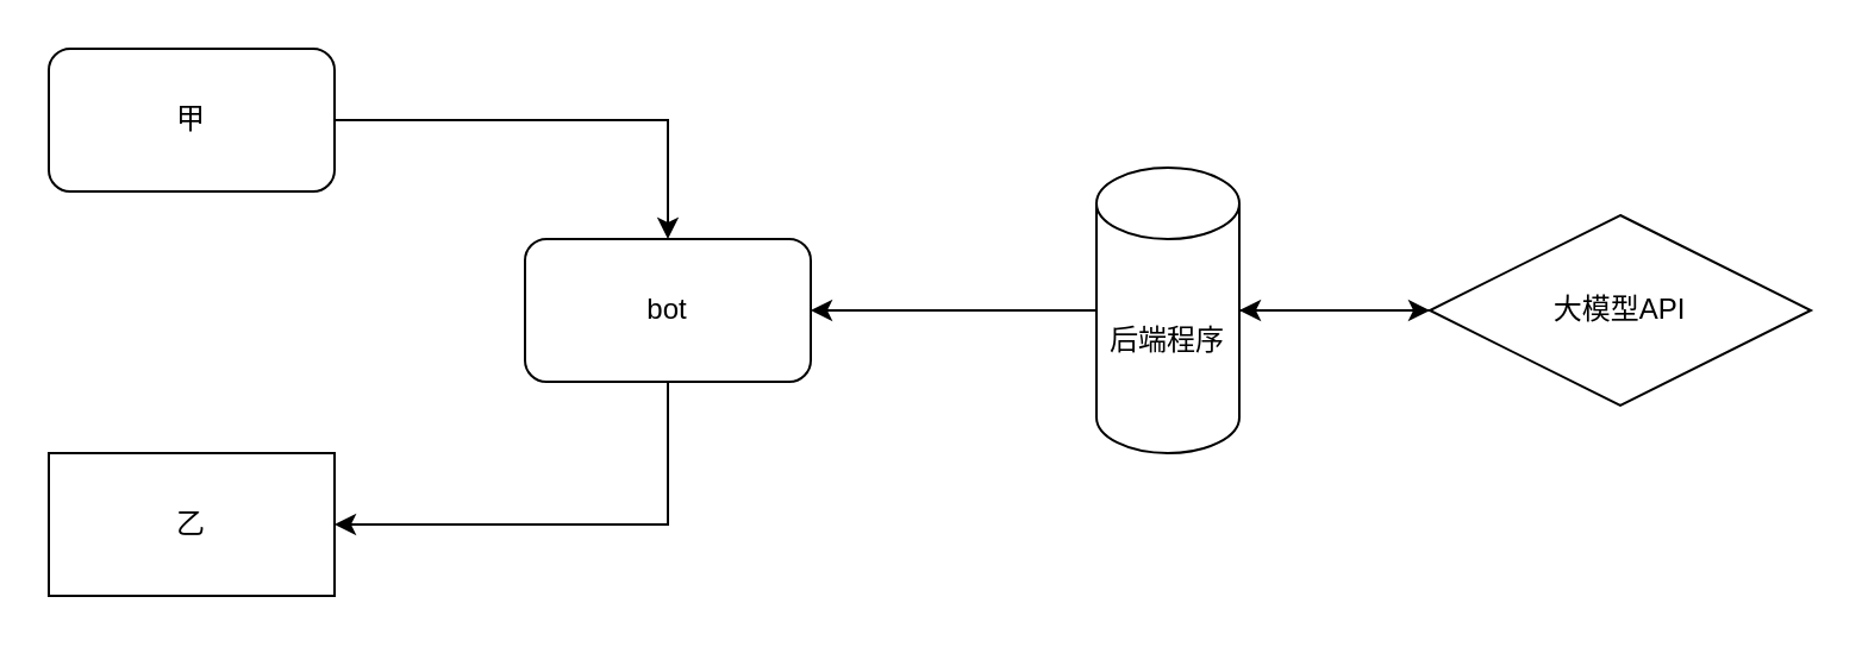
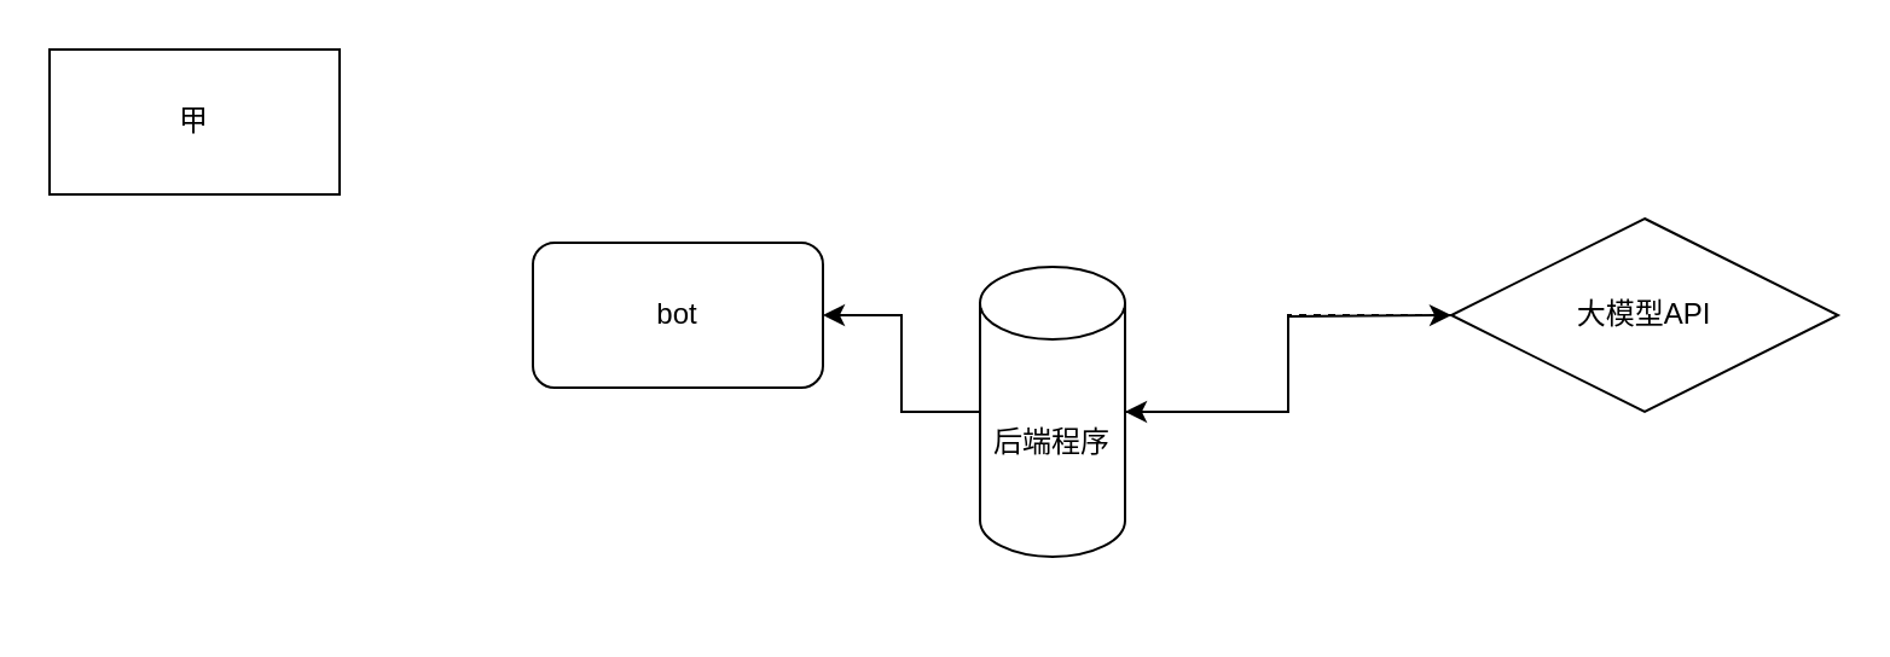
- <mxCell id="3" value="甲" style="whiteSpace=wrap;html=1;rounded=1;" vertex="1" parent="1"><mxGeometry x="20" y="20" width="120" height="60" as="geometry" /></mxCell>
+ <mxCell id="3" value="甲" style="rounded=0;whiteSpace=wrap;html=1;" vertex="1" parent="1"><mxGeometry x="20" y="20" width="120" height="60" as="geometry" /></mxCell>
- <mxCell id="2" style="edgeStyle=orthogonalEdgeStyle;rounded=0;orthogonalLoop=1;jettySize=auto;html=1;entryX=0.5;entryY=0;entryDx=0;entryDy=0;" edge="1" parent="1" source="3" target="11"><mxGeometry relative="1" as="geometry" /></mxCell>
- <mxCell id="7" value="后端程序" style="shape=cylinder3;whiteSpace=wrap;html=1;boundedLbl=1;backgroundOutline=1;size=15;" vertex="1" parent="1"><mxGeometry x="460" y="70" width="60" height="120" as="geometry" /></mxCell>
+ <mxCell id="7" value="后端程序" style="shape=cylinder3;whiteSpace=wrap;html=1;boundedLbl=1;backgroundOutline=1;size=15;" vertex="1" parent="1"><mxGeometry x="405" y="110" width="60" height="120" as="geometry" /></mxCell>
- <mxCell id="4" value="乙" style="rounded=0;whiteSpace=wrap;html=1;" vertex="1" parent="1"><mxGeometry x="20" y="190" width="120" height="60" as="geometry" /></mxCell>
- <mxCell id="10" style="edgeStyle=orthogonalEdgeStyle;rounded=0;orthogonalLoop=1;jettySize=auto;html=1;entryX=1;entryY=0.5;entryDx=0;entryDy=0;exitX=0.5;exitY=1;exitDx=0;exitDy=0;" edge="1" parent="1" source="11" target="4"><mxGeometry relative="1" as="geometry" /></mxCell>
